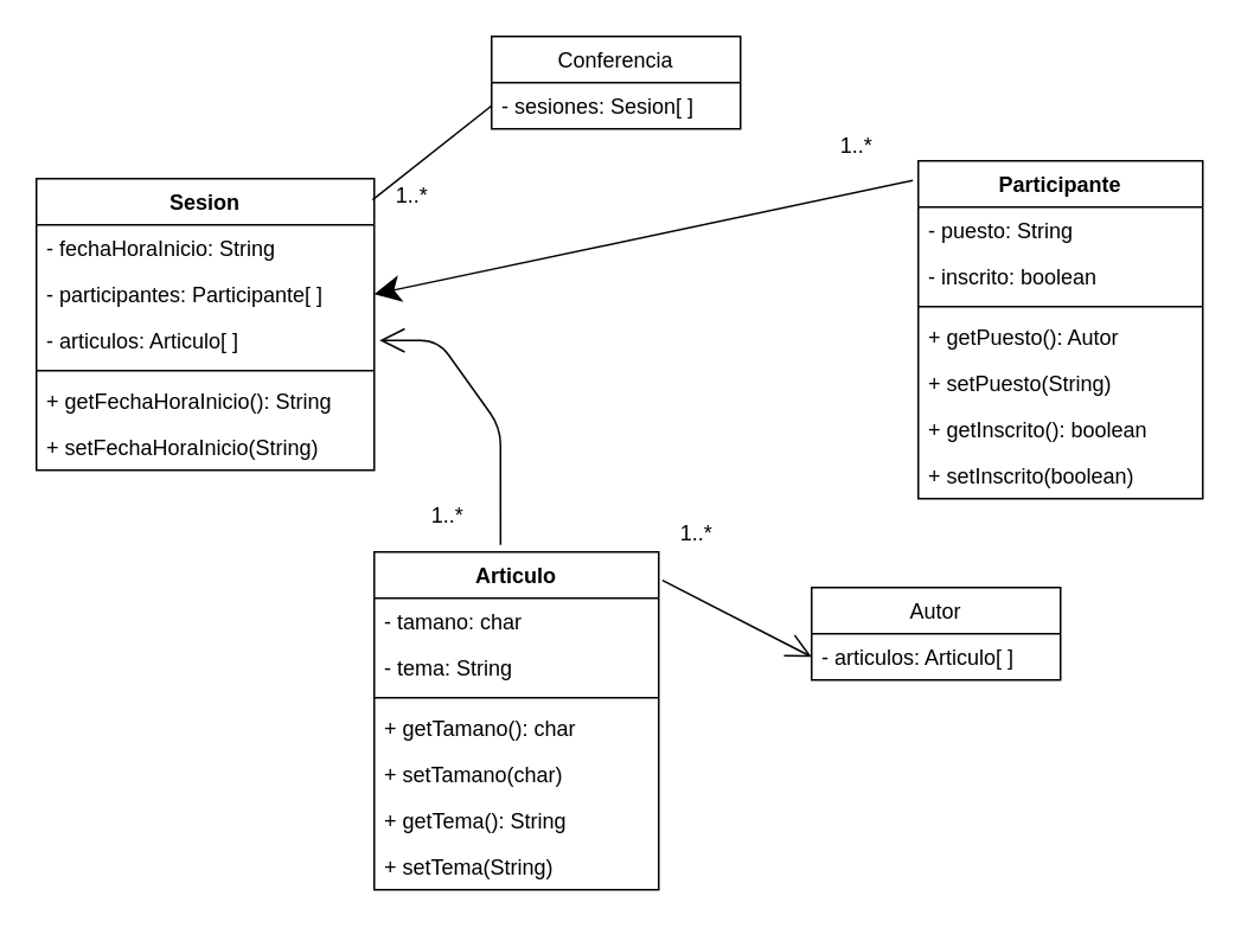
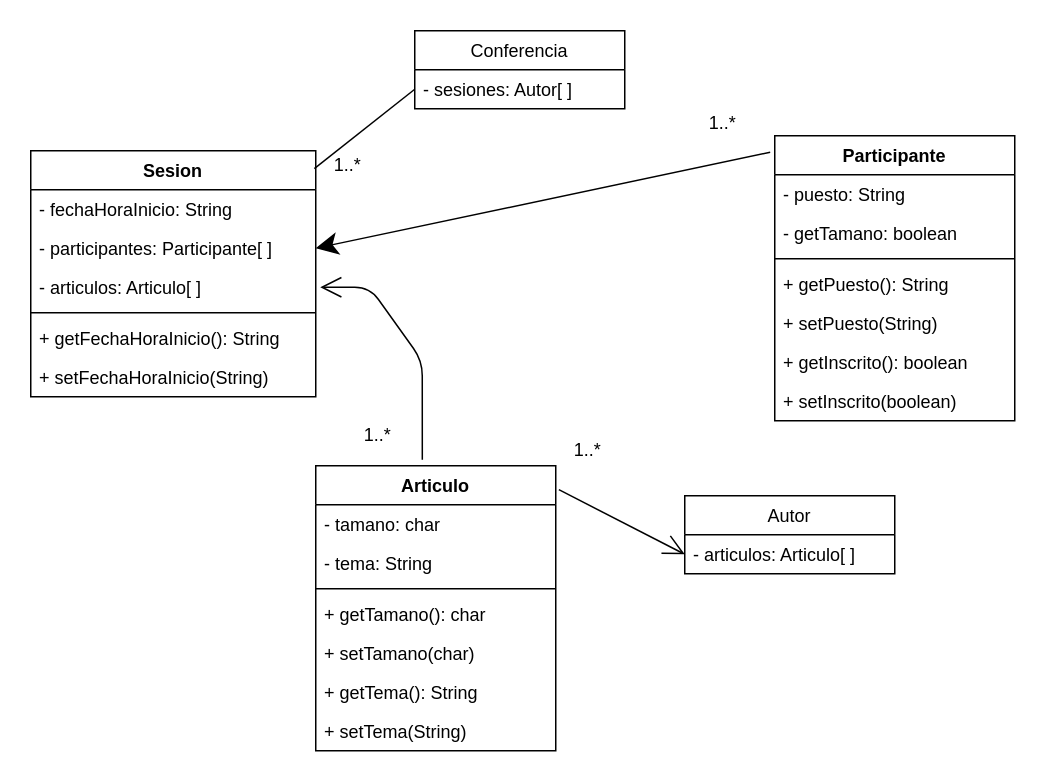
- <mxCell id="26" value="- sesiones: Sesion[ ]" style="text;strokeColor=none;fillColor=none;align=left;verticalAlign=top;spacingLeft=4;spacingRight=4;overflow=hidden;rotatable=0;points=[[0,0.5],[1,0.5]];portConstraint=eastwest;" parent="25" vertex="1"><mxGeometry y="26" width="140" height="26" as="geometry" /></mxCell>
+ <mxCell id="26" value="- sesiones: Autor[ ]" style="text;strokeColor=none;fillColor=none;align=left;verticalAlign=top;spacingLeft=4;spacingRight=4;overflow=hidden;rotatable=0;points=[[0,0.5],[1,0.5]];portConstraint=eastwest;" parent="25" vertex="1"><mxGeometry y="26" width="140" height="26" as="geometry" /></mxCell>
- <mxCell id="11" value="- inscrito: boolean" style="text;strokeColor=none;fillColor=none;align=left;verticalAlign=top;spacingLeft=4;spacingRight=4;overflow=hidden;rotatable=0;points=[[0,0.5],[1,0.5]];portConstraint=eastwest;" parent="9" vertex="1"><mxGeometry y="52" width="160" height="26" as="geometry" /></mxCell>
+ <mxCell id="11" value="- getTamano: boolean" style="text;strokeColor=none;fillColor=none;align=left;verticalAlign=top;spacingLeft=4;spacingRight=4;overflow=hidden;rotatable=0;points=[[0,0.5],[1,0.5]];portConstraint=eastwest;" parent="9" vertex="1"><mxGeometry y="52" width="160" height="26" as="geometry" /></mxCell>
- <mxCell id="13" value="+ getPuesto(): Autor" style="text;strokeColor=none;fillColor=none;align=left;verticalAlign=top;spacingLeft=4;spacingRight=4;overflow=hidden;rotatable=0;points=[[0,0.5],[1,0.5]];portConstraint=eastwest;" parent="9" vertex="1"><mxGeometry y="86" width="160" height="26" as="geometry" /></mxCell>
+ <mxCell id="13" value="+ getPuesto(): String" style="text;strokeColor=none;fillColor=none;align=left;verticalAlign=top;spacingLeft=4;spacingRight=4;overflow=hidden;rotatable=0;points=[[0,0.5],[1,0.5]];portConstraint=eastwest;" parent="9" vertex="1"><mxGeometry y="86" width="160" height="26" as="geometry" /></mxCell>
